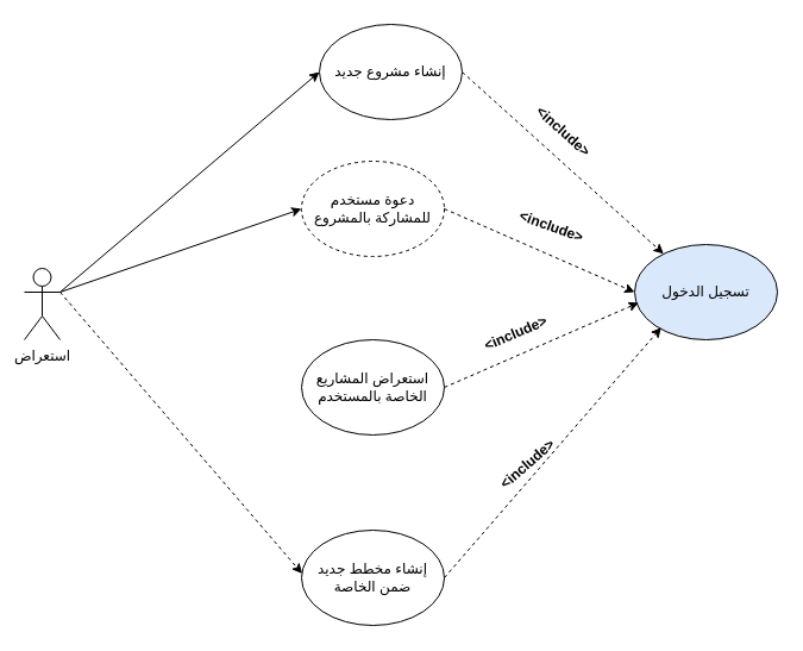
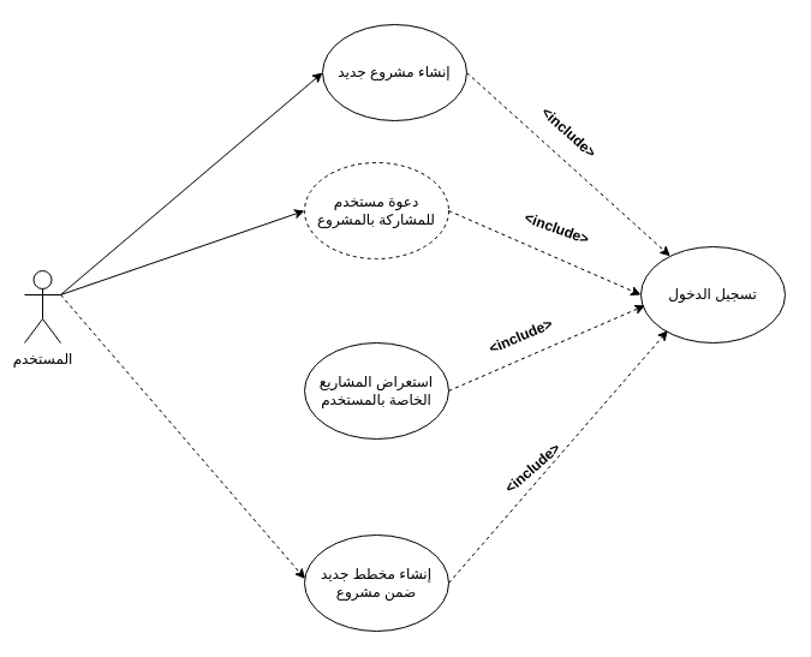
- <mxCell id="6" value="تسجيل الدخول" style="ellipse;whiteSpace=wrap;html=1;fillColor=#dae8fc;" parent="1" vertex="1"><mxGeometry x="533" y="205" width="120" height="80" as="geometry" /></mxCell>
+ <mxCell id="6" value="تسجيل الدخول" style="ellipse;whiteSpace=wrap;html=1;" parent="1" vertex="1"><mxGeometry x="533" y="205" width="120" height="80" as="geometry" /></mxCell>
- <mxCell id="3" value="استعراض" style="shape=umlActor;verticalLabelPosition=bottom;verticalAlign=top;html=1;outlineConnect=0;" parent="1" vertex="1"><mxGeometry x="20" y="225" width="30" height="60" as="geometry" /></mxCell>
+ <mxCell id="3" value="المستخدم" style="shape=umlActor;verticalLabelPosition=bottom;verticalAlign=top;html=1;outlineConnect=0;" parent="1" vertex="1"><mxGeometry x="20" y="225" width="30" height="60" as="geometry" /></mxCell>
- <mxCell id="15" value="إنشاء مخطط جديد ضمن الخاصة" style="ellipse;whiteSpace=wrap;html=1;" parent="1" vertex="1"><mxGeometry x="253" y="445" width="120" height="80" as="geometry" /></mxCell>
+ <mxCell id="15" value="إنشاء مخطط جديد ضمن مشروع" style="ellipse;whiteSpace=wrap;html=1;" parent="1" vertex="1"><mxGeometry x="253" y="445" width="120" height="80" as="geometry" /></mxCell>
